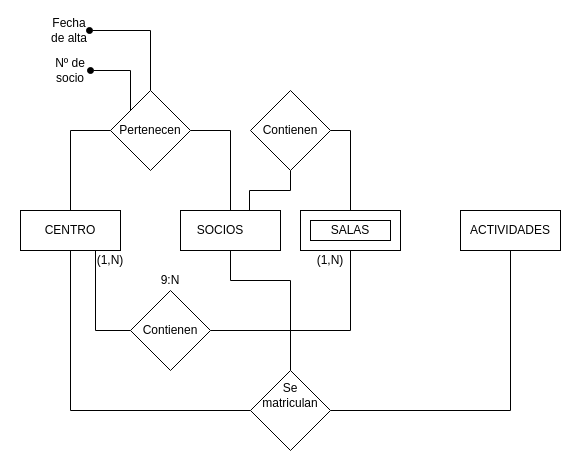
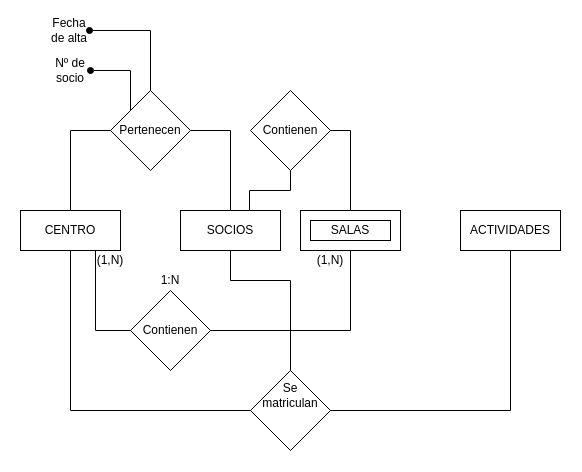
- <mxCell id="10" value="SOCIOS" style="text;html=1;strokeColor=none;fillColor=none;align=center;verticalAlign=middle;whiteSpace=wrap;rounded=0;" vertex="1" parent="1"><mxGeometry x="200" y="220" width="40" height="20" as="geometry" /></mxCell>
+ <mxCell id="10" value="SOCIOS" style="text;html=1;strokeColor=none;fillColor=none;align=center;verticalAlign=middle;whiteSpace=wrap;rounded=0;" vertex="1" parent="1"><mxGeometry x="210" y="220" width="40" height="20" as="geometry" /></mxCell>
- <mxCell id="29" value="9:N" style="text;html=1;strokeColor=none;fillColor=none;align=center;verticalAlign=middle;whiteSpace=wrap;rounded=0;shadow=0;glass=0;sketch=0;" vertex="1" parent="1"><mxGeometry x="150" y="270" width="40" height="20" as="geometry" /></mxCell>
+ <mxCell id="29" value="1:N" style="text;html=1;strokeColor=none;fillColor=none;align=center;verticalAlign=middle;whiteSpace=wrap;rounded=0;shadow=0;glass=0;sketch=0;" vertex="1" parent="1"><mxGeometry x="150" y="270" width="40" height="20" as="geometry" /></mxCell>
